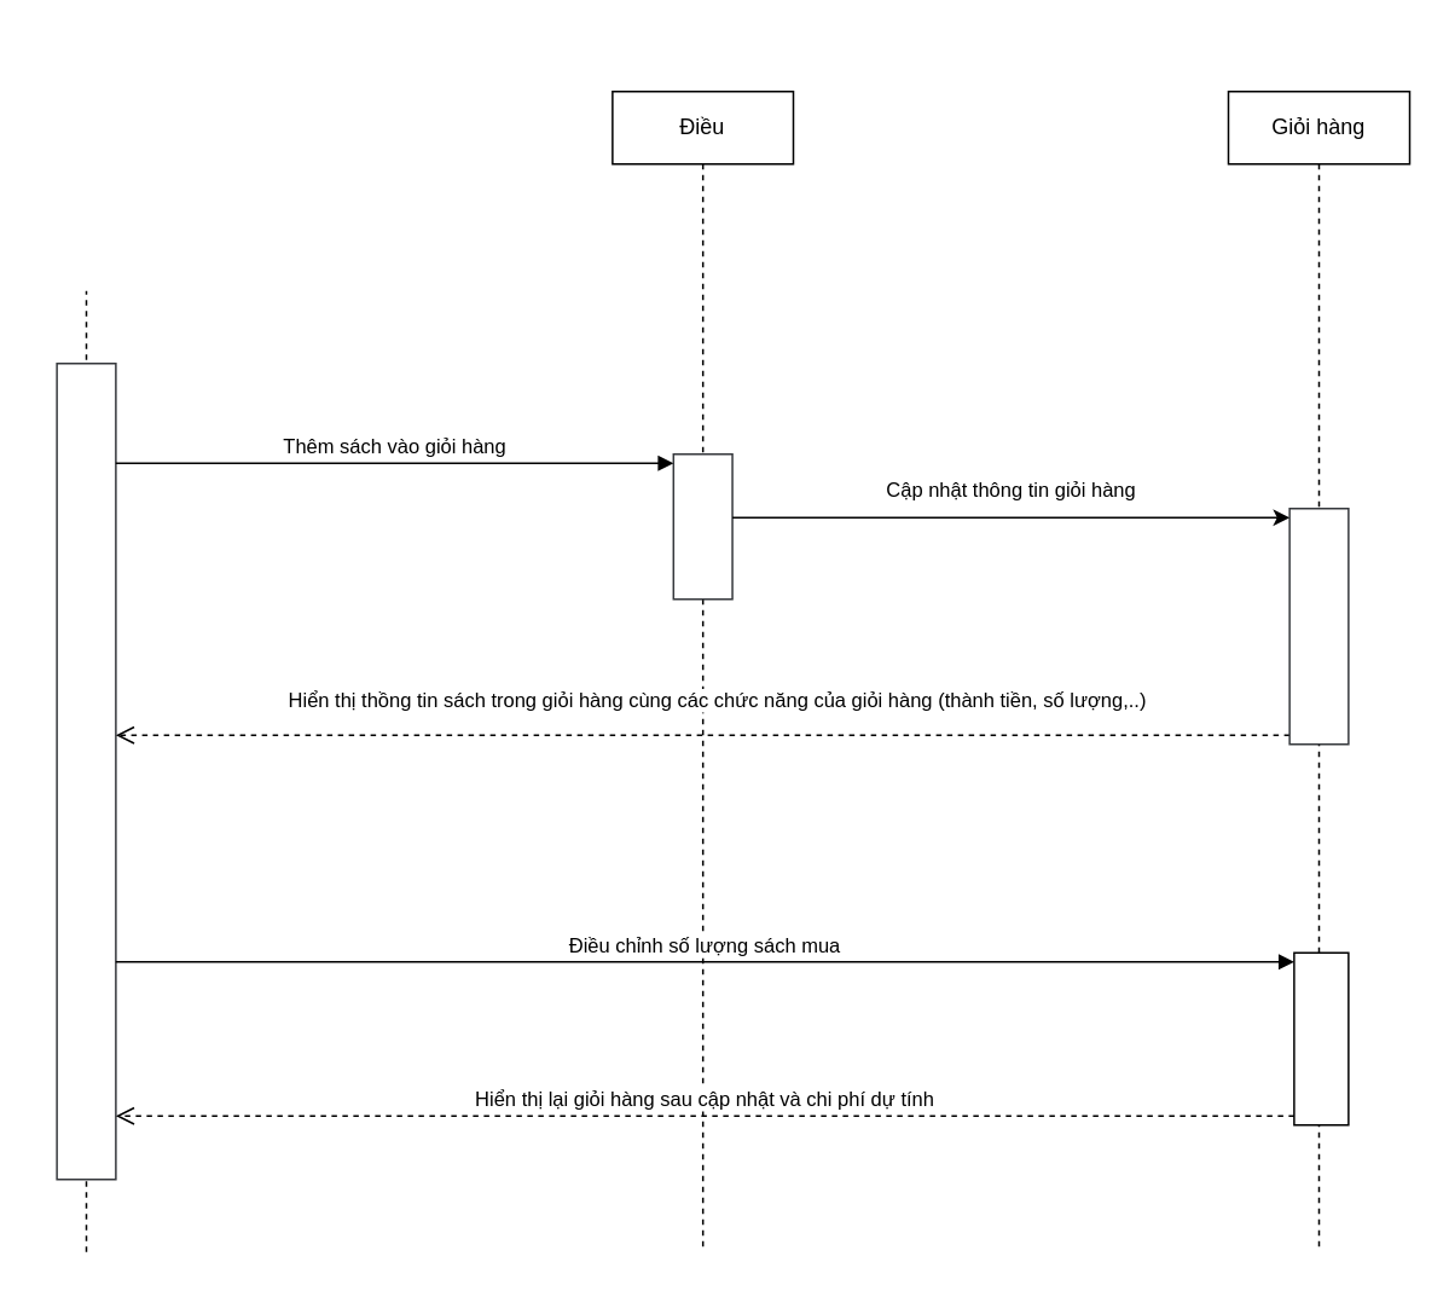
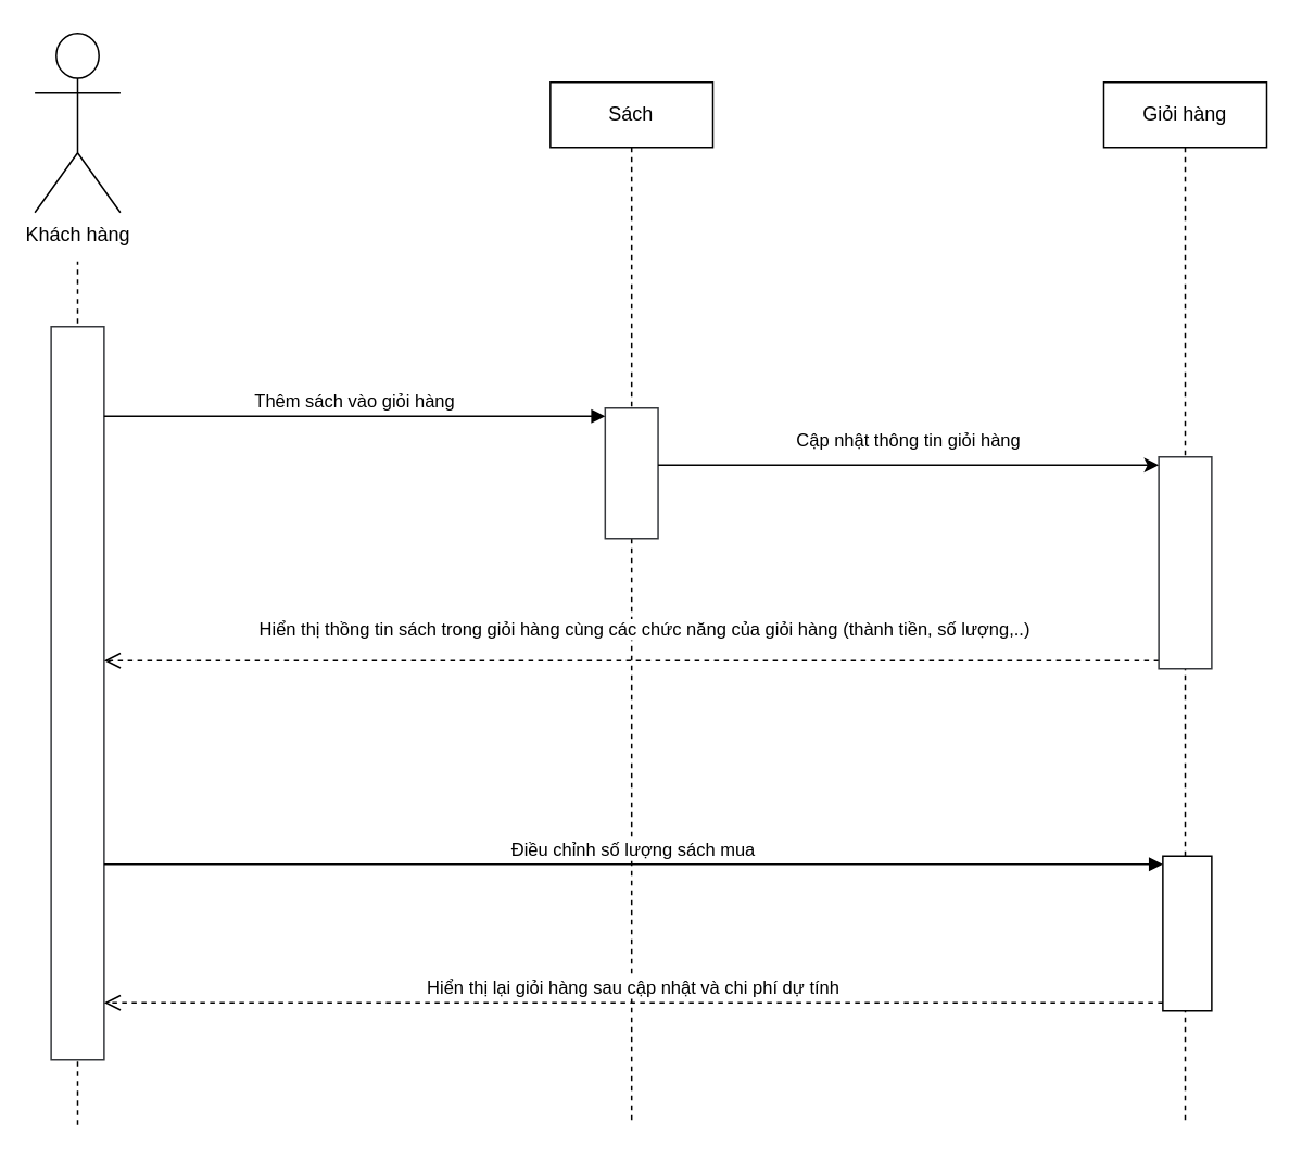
- <mxCell id="3" value="Điều" style="shape=umlLifeline;perimeter=lifelinePerimeter;whiteSpace=wrap;html=1;container=1;dropTarget=0;collapsible=0;recursiveResize=0;outlineConnect=0;portConstraint=eastwest;newEdgeStyle={&quot;curved&quot;:0,&quot;rounded&quot;:0};" vertex="1" parent="1"><mxGeometry x="337.25" y="50" width="99.75" height="640" as="geometry" /></mxCell>
+ <mxCell id="3" value="Sách" style="shape=umlLifeline;perimeter=lifelinePerimeter;whiteSpace=wrap;html=1;container=1;dropTarget=0;collapsible=0;recursiveResize=0;outlineConnect=0;portConstraint=eastwest;newEdgeStyle={&quot;curved&quot;:0,&quot;rounded&quot;:0};" vertex="1" parent="1"><mxGeometry x="337.25" y="50" width="99.75" height="640" as="geometry" /></mxCell>
+ <mxCell id="11" value="Khách hàng" style="shape=umlActor;verticalLabelPosition=bottom;verticalAlign=top;html=1;outlineConnect=0;" vertex="1" parent="1"><mxGeometry x="20.75" y="20" width="52.5" height="110" as="geometry" /></mxCell>
